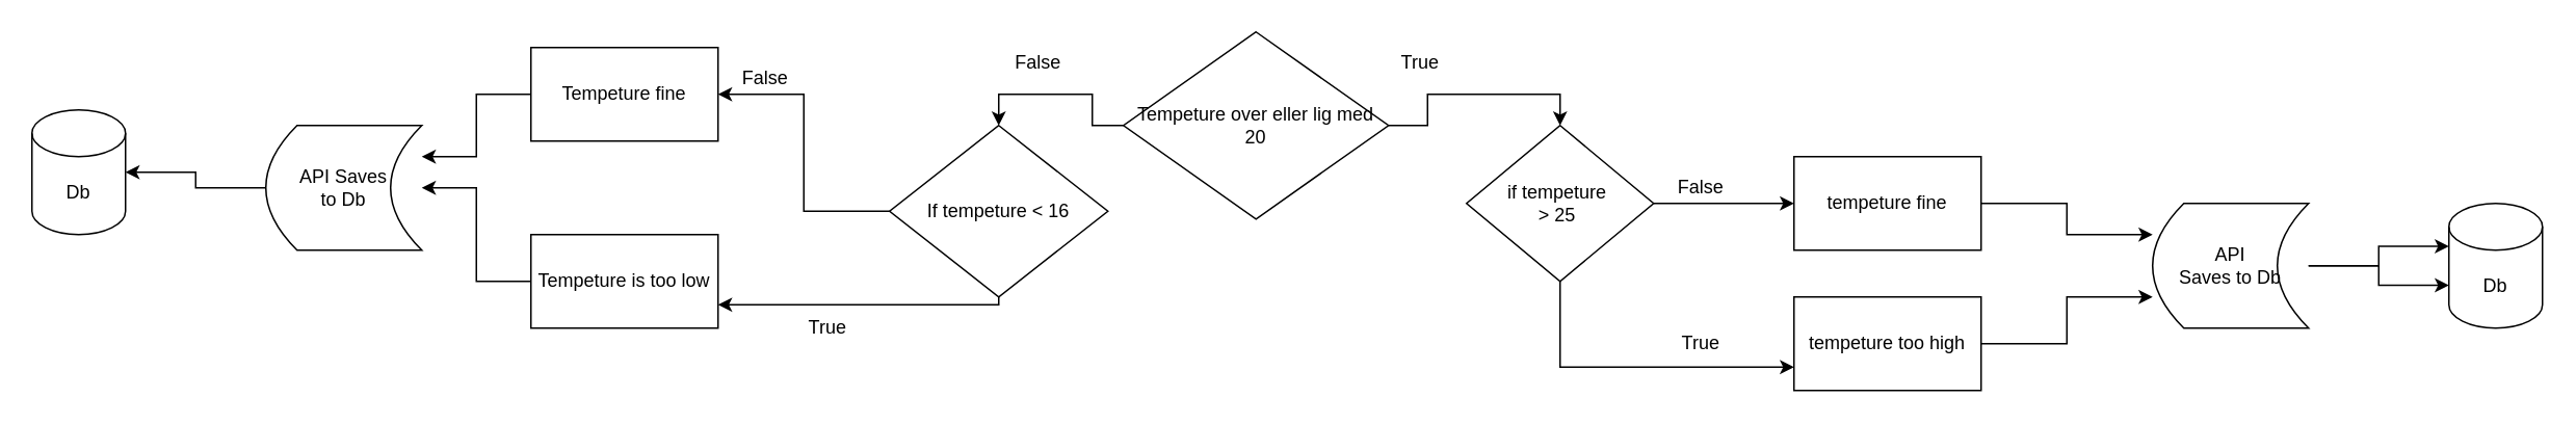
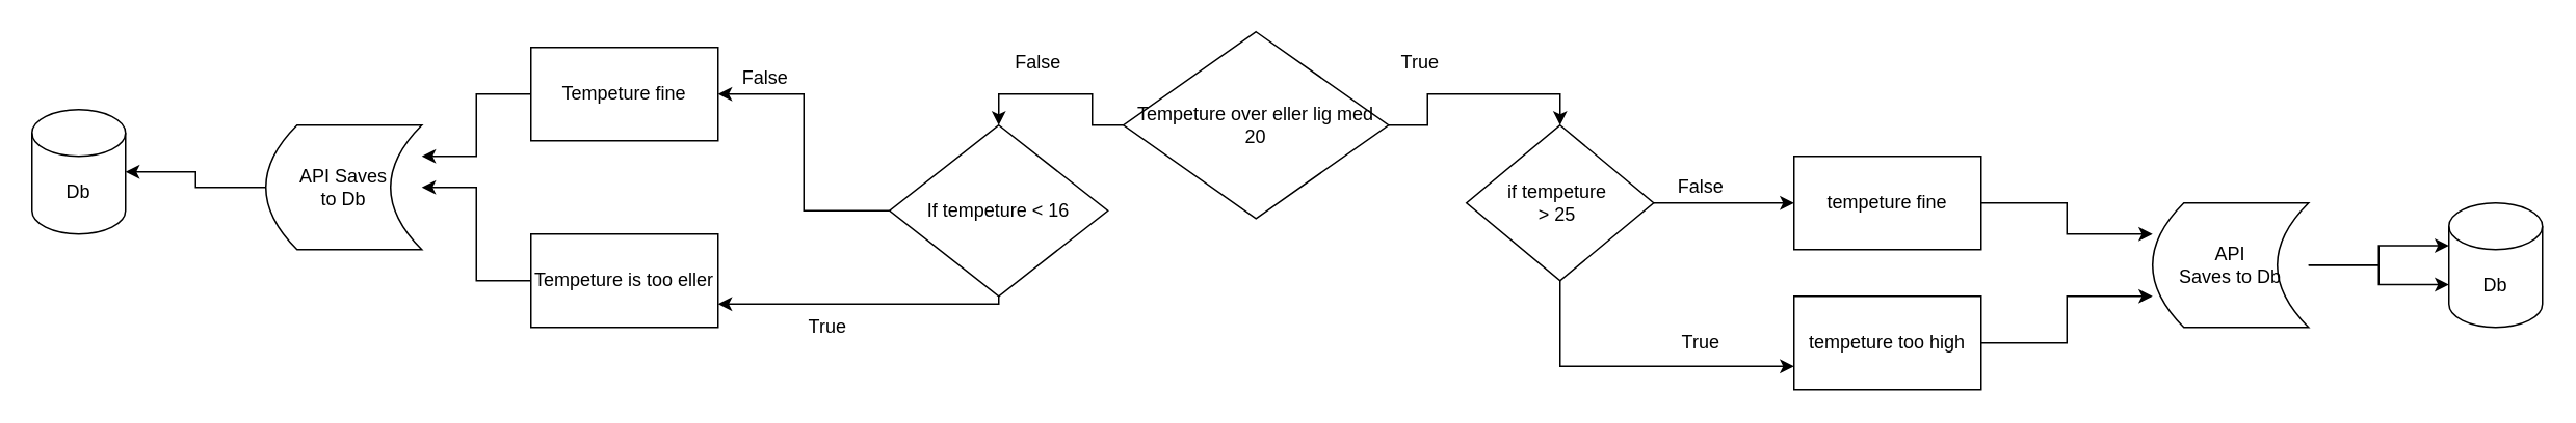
- <mxCell id="17" value="Tempeture is too low" style="rounded=0;whiteSpace=wrap;html=1;" vertex="1" parent="1"><mxGeometry x="340" y="150" width="120" height="60" as="geometry" /></mxCell>
+ <mxCell id="17" value="Tempeture is too eller" style="rounded=0;whiteSpace=wrap;html=1;" vertex="1" parent="1"><mxGeometry x="340" y="150" width="120" height="60" as="geometry" /></mxCell>
